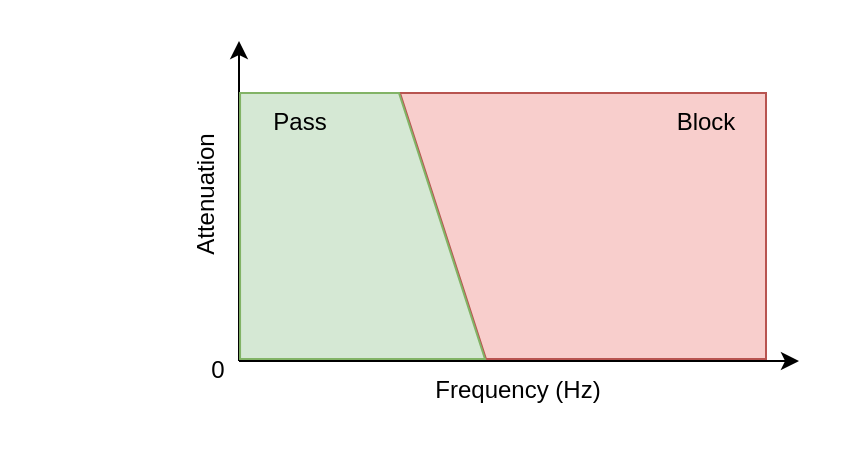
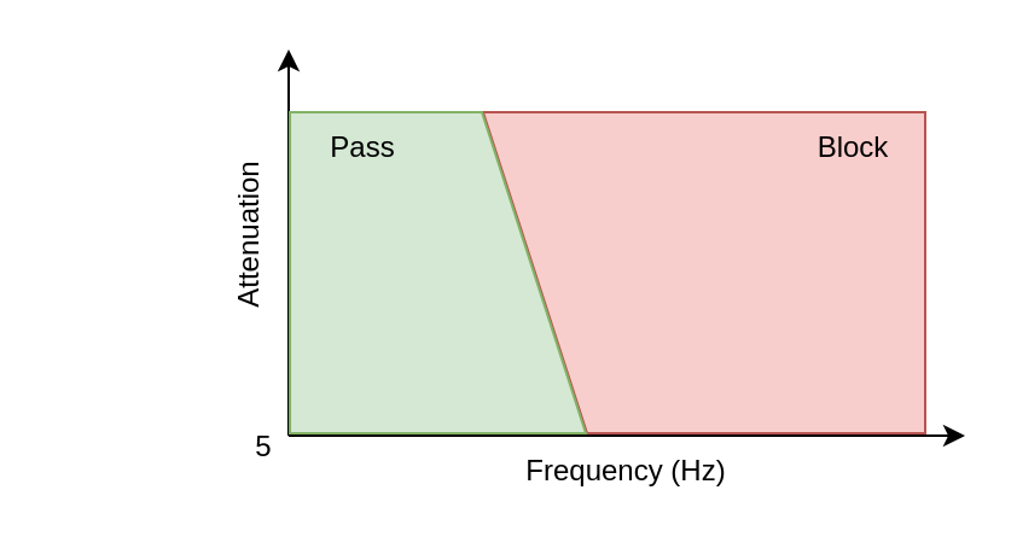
- <mxCell id="6" value="0" style="text;html=1;strokeColor=none;fillColor=none;align=center;verticalAlign=middle;whiteSpace=wrap;rounded=0;" parent="1" vertex="1"><mxGeometry x="79" y="170" width="60" height="30" as="geometry" /></mxCell>
+ <mxCell id="6" value="5" style="text;html=1;strokeColor=none;fillColor=none;align=center;verticalAlign=middle;whiteSpace=wrap;rounded=0;" parent="1" vertex="1"><mxGeometry x="79" y="170" width="60" height="30" as="geometry" /></mxCell>
